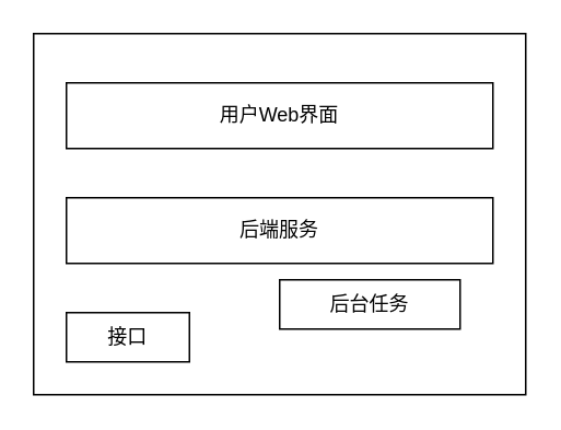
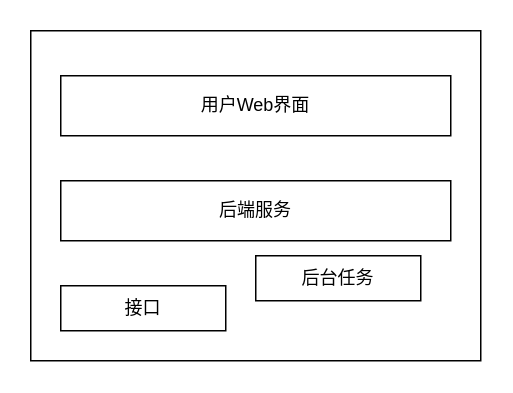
- <mxCell id="6" value="接口" style="rounded=0;whiteSpace=wrap;html=1;" vertex="1" parent="2"><mxGeometry x="20" y="170" width="75" height="30" as="geometry" /></mxCell>
+ <mxCell id="6" value="接口" style="rounded=0;whiteSpace=wrap;html=1;" vertex="1" parent="2"><mxGeometry x="20" y="170" width="110" height="30" as="geometry" /></mxCell>
